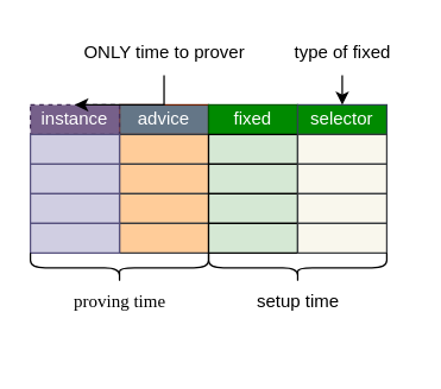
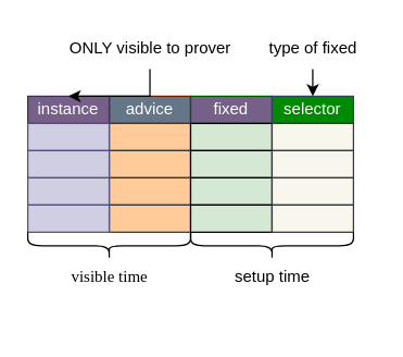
- <mxCell id="23" value="ONLY time to prover" style="text;html=1;align=center;verticalAlign=middle;resizable=0;points=[];autosize=1;strokeColor=none;fillColor=none;" parent="1" vertex="1"><mxGeometry x="40" y="20" width="140" height="30" as="geometry" /></mxCell>
+ <mxCell id="23" value="ONLY visible to prover" style="text;html=1;align=center;verticalAlign=middle;resizable=0;points=[];autosize=1;strokeColor=none;fillColor=none;" parent="1" vertex="1"><mxGeometry x="40" y="20" width="140" height="30" as="geometry" /></mxCell>
- <mxCell id="7" value="instance" style="whiteSpace=wrap;html=1;fillColor=#76608a;fontColor=#ffffff;strokeColor=#432D57;dashed=1;" parent="1" vertex="1"><mxGeometry x="20" y="70" width="60" height="20" as="geometry" /></mxCell>
+ <mxCell id="7" value="instance" style="whiteSpace=wrap;html=1;fillColor=#76608a;fontColor=#ffffff;strokeColor=#432D57;" parent="1" vertex="1"><mxGeometry x="20" y="70" width="60" height="20" as="geometry" /></mxCell>
- <mxCell id="11" value="fixed" style="whiteSpace=wrap;html=1;fillColor=#008a00;fontColor=#ffffff;strokeColor=#005700;" parent="1" vertex="1"><mxGeometry x="140" y="70" width="60" height="20" as="geometry" /></mxCell>
+ <mxCell id="11" value="fixed" style="whiteSpace=wrap;html=1;fillColor=#76608a;fontColor=#ffffff;strokeColor=#005700;" parent="1" vertex="1"><mxGeometry x="140" y="70" width="60" height="20" as="geometry" /></mxCell>
- <mxCell id="25" value="proving time" style="text;html=1;align=center;verticalAlign=middle;resizable=0;points=[];autosize=1;strokeColor=none;fillColor=none;fontFamily=Comic Sans MS;" parent="1" vertex="1"><mxGeometry x="35" y="188" width="90" height="30" as="geometry" /></mxCell>
+ <mxCell id="25" value="visible time" style="text;html=1;align=center;verticalAlign=middle;resizable=0;points=[];autosize=1;strokeColor=none;fillColor=none;fontFamily=Comic Sans MS;" parent="1" vertex="1"><mxGeometry x="35" y="188" width="90" height="30" as="geometry" /></mxCell>
